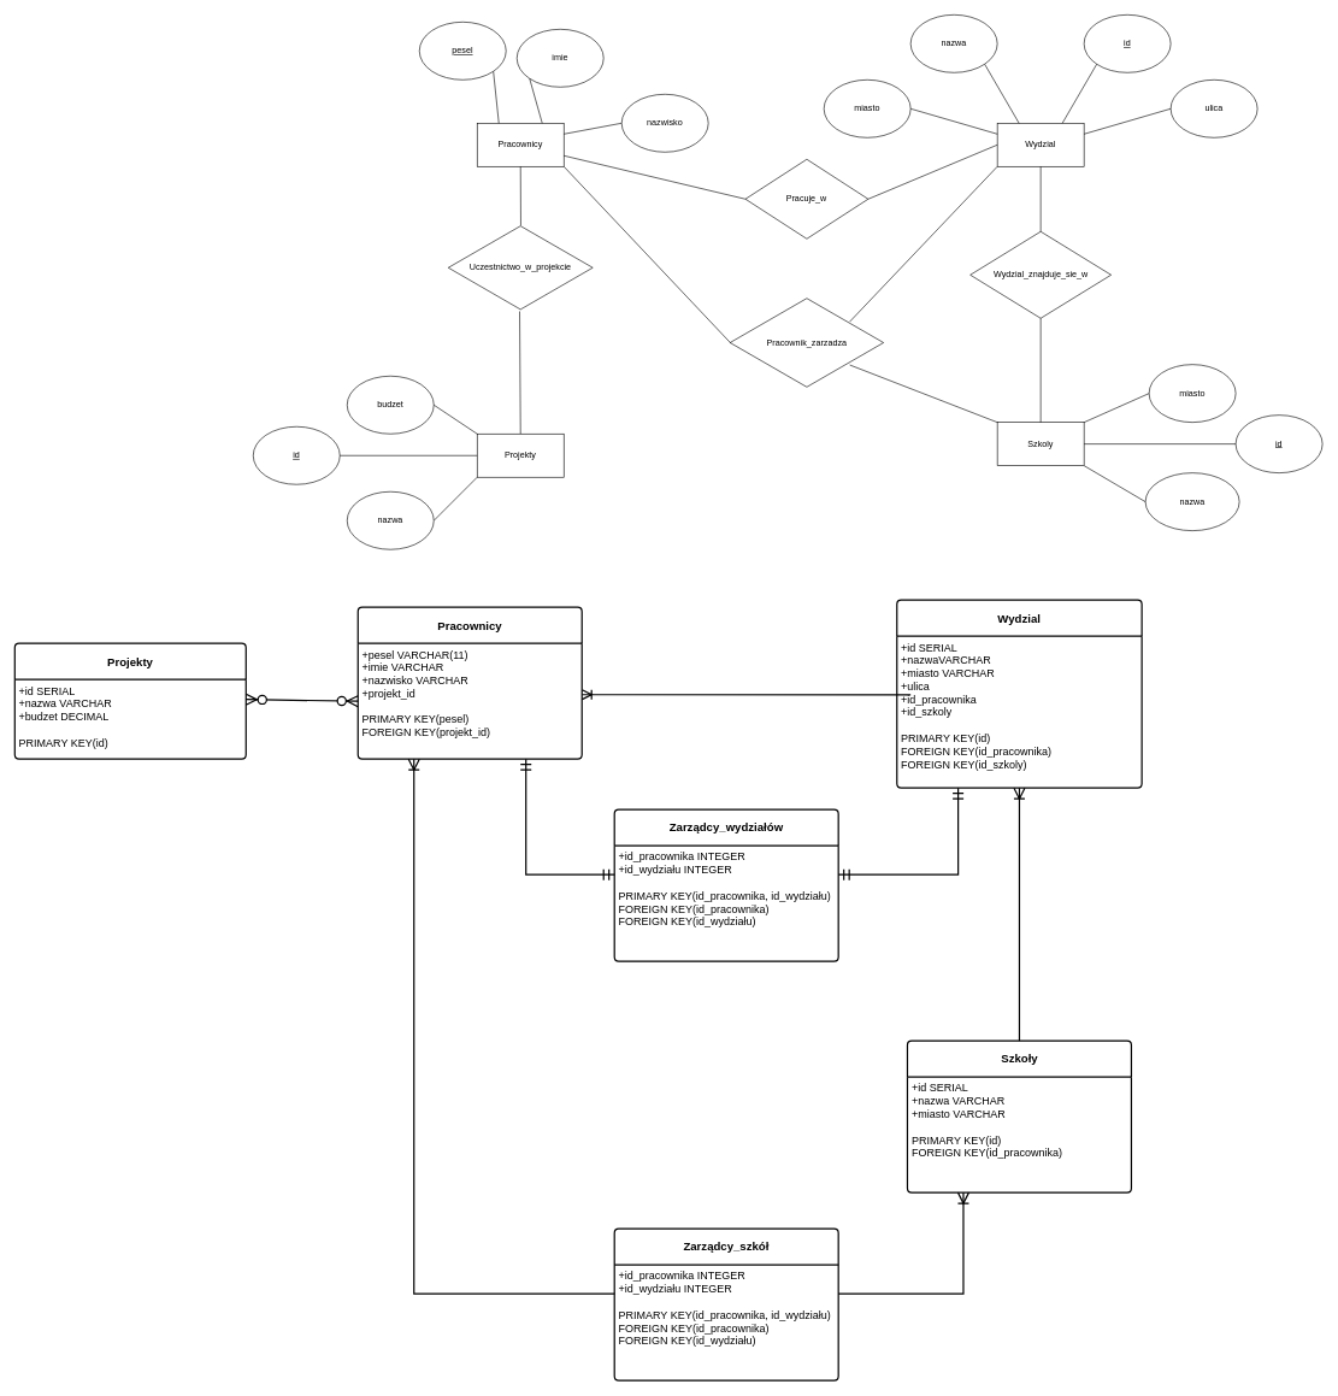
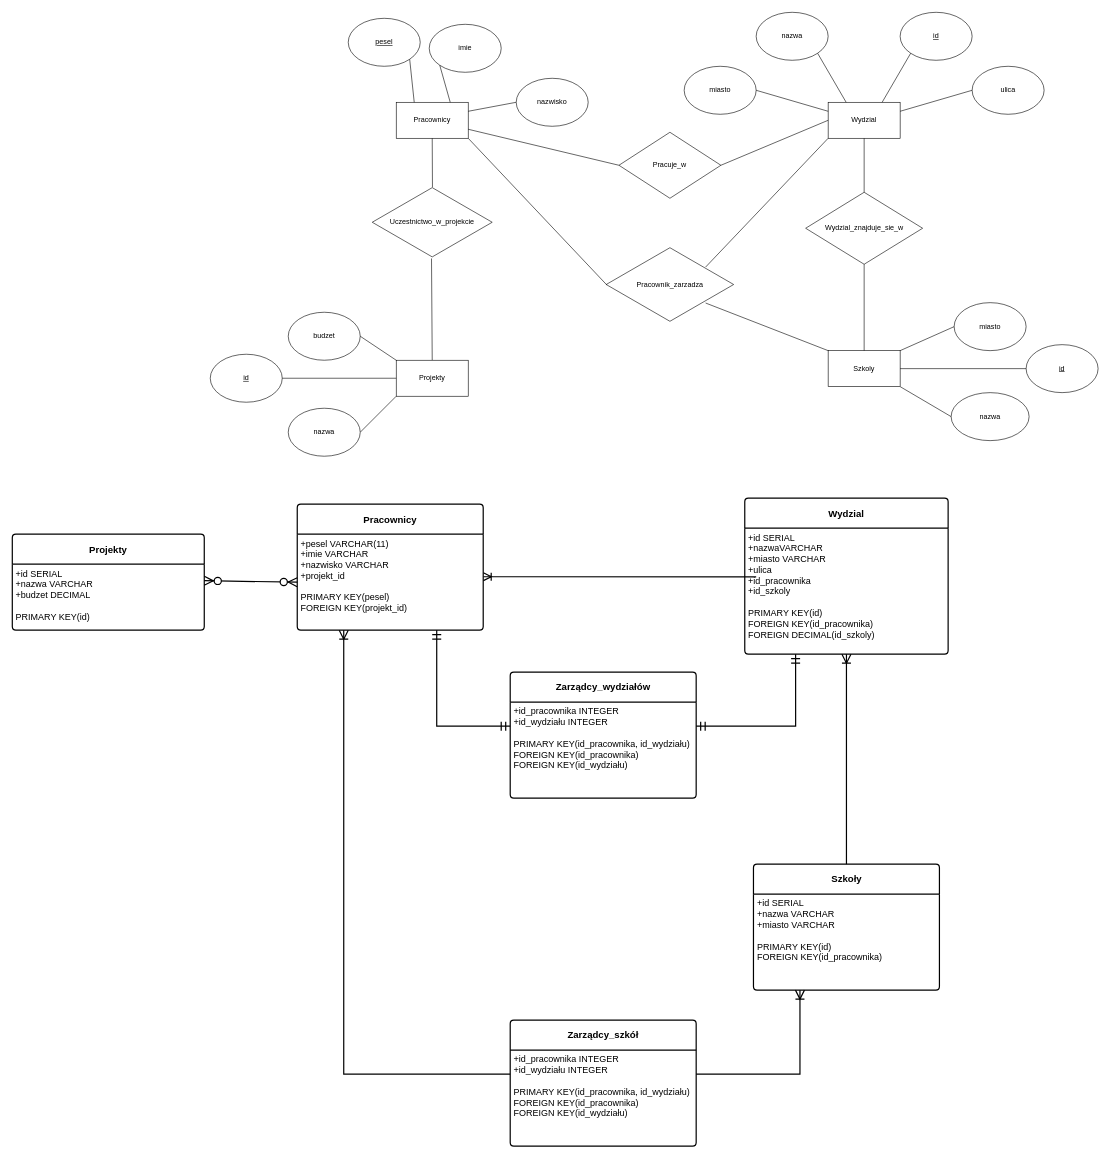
- <mxCell id="45" value="&lt;font style=&quot;font-size: 15px;&quot;&gt;+id SERIAL&lt;br&gt;&lt;/font&gt;&lt;font style=&quot;font-size: 15px;&quot;&gt;+nazwaVARCHAR&lt;br&gt;&lt;/font&gt;&lt;font style=&quot;font-size: 15px;&quot;&gt;+miasto VARCHAR&lt;/font&gt;&lt;div&gt;&lt;font style=&quot;font-size: 15px;&quot;&gt;+ulica&lt;/font&gt;&lt;/div&gt;&lt;div&gt;&lt;font style=&quot;font-size: 15px;&quot;&gt;+id_pracownika&lt;/font&gt;&lt;/div&gt;&lt;div&gt;&lt;font style=&quot;font-size: 15px;&quot;&gt;+id_szkoly&lt;/font&gt;&lt;/div&gt;&lt;div&gt;&lt;font style=&quot;font-size: 15px;&quot;&gt;&lt;br&gt;&lt;/font&gt;&lt;/div&gt;&lt;div&gt;&lt;font style=&quot;font-size: 15px;&quot;&gt;PRIMARY KEY(id)&lt;br&gt;&lt;/font&gt;&lt;/div&gt;&lt;div&gt;&lt;font style=&quot;font-size: 15px;&quot;&gt;FOREIGN KEY(id_pracownika)&lt;/font&gt;&lt;/div&gt;&lt;div&gt;&lt;font style=&quot;font-size: 15px;&quot;&gt;FOREIGN KEY(id_szkoly)&lt;/font&gt;&lt;/div&gt;&lt;div&gt;&lt;font style=&quot;font-size: 15px;&quot;&gt;&lt;br&gt;&lt;/font&gt;&lt;/div&gt;" style="align=left;strokeColor=none;fillColor=none;spacingLeft=4;fontSize=12;verticalAlign=top;resizable=0;rotatable=0;part=1;html=1;" parent="44" vertex="1"><mxGeometry y="50" width="339" height="210" as="geometry" /></mxCell>
+ <mxCell id="45" value="&lt;font style=&quot;font-size: 15px;&quot;&gt;+id SERIAL&lt;br&gt;&lt;/font&gt;&lt;font style=&quot;font-size: 15px;&quot;&gt;+nazwaVARCHAR&lt;br&gt;&lt;/font&gt;&lt;font style=&quot;font-size: 15px;&quot;&gt;+miasto VARCHAR&lt;/font&gt;&lt;div&gt;&lt;font style=&quot;font-size: 15px;&quot;&gt;+ulica&lt;/font&gt;&lt;/div&gt;&lt;div&gt;&lt;font style=&quot;font-size: 15px;&quot;&gt;+id_pracownika&lt;/font&gt;&lt;/div&gt;&lt;div&gt;&lt;font style=&quot;font-size: 15px;&quot;&gt;+id_szkoly&lt;/font&gt;&lt;/div&gt;&lt;div&gt;&lt;font style=&quot;font-size: 15px;&quot;&gt;&lt;br&gt;&lt;/font&gt;&lt;/div&gt;&lt;div&gt;&lt;font style=&quot;font-size: 15px;&quot;&gt;PRIMARY KEY(id)&lt;br&gt;&lt;/font&gt;&lt;/div&gt;&lt;div&gt;&lt;font style=&quot;font-size: 15px;&quot;&gt;FOREIGN KEY(id_pracownika)&lt;/font&gt;&lt;/div&gt;&lt;div&gt;&lt;font style=&quot;font-size: 15px;&quot;&gt;FOREIGN DECIMAL(id_szkoly)&lt;/font&gt;&lt;/div&gt;&lt;div&gt;&lt;font style=&quot;font-size: 15px;&quot;&gt;&lt;br&gt;&lt;/font&gt;&lt;/div&gt;" style="align=left;strokeColor=none;fillColor=none;spacingLeft=4;fontSize=12;verticalAlign=top;resizable=0;rotatable=0;part=1;html=1;" parent="44" vertex="1"><mxGeometry y="50" width="339" height="210" as="geometry" /></mxCell>
